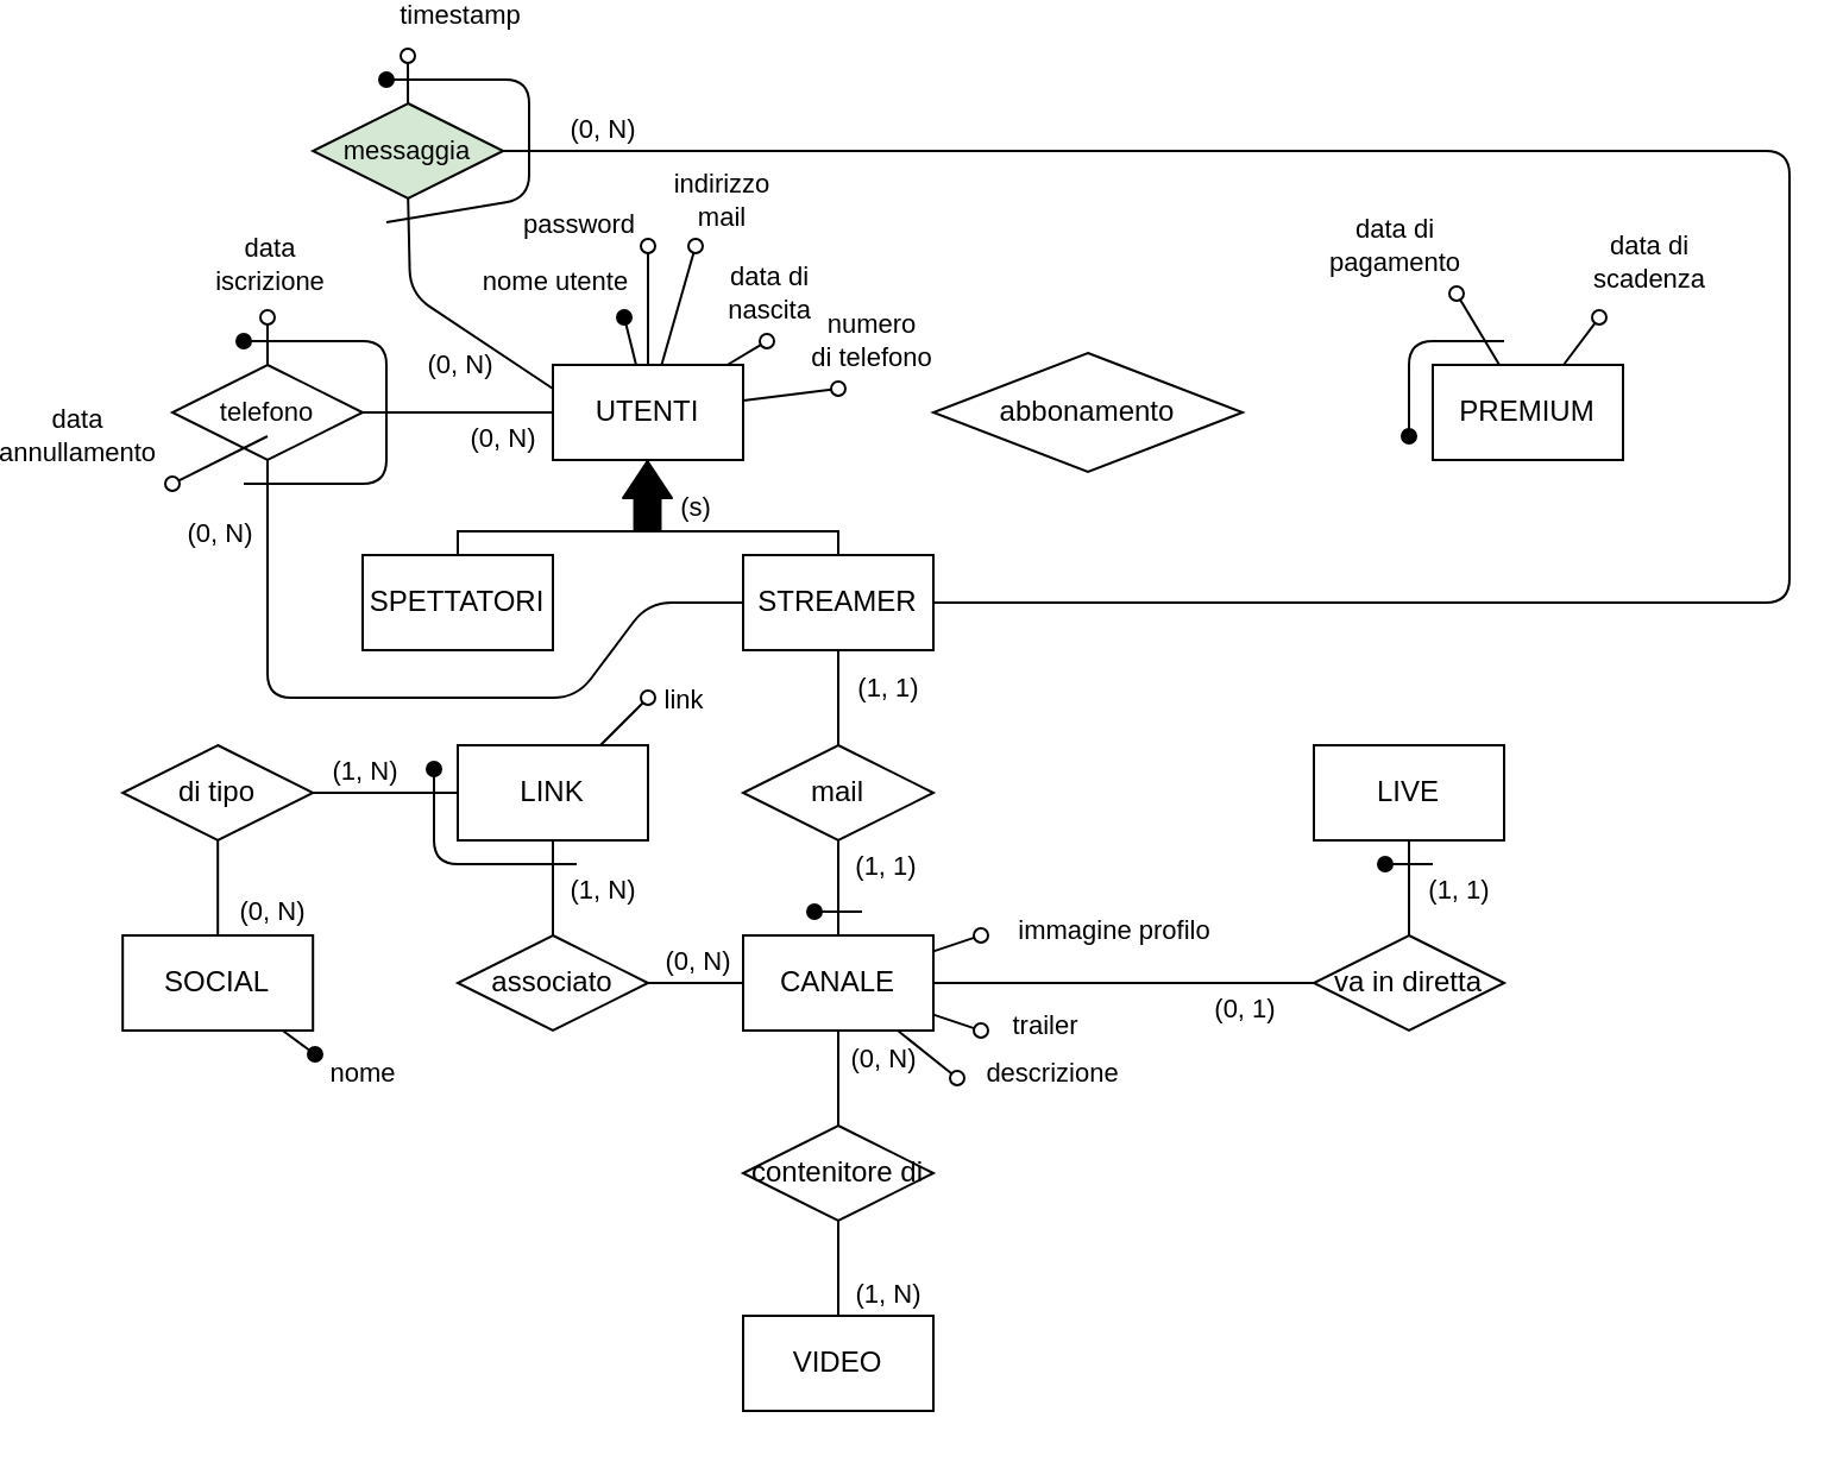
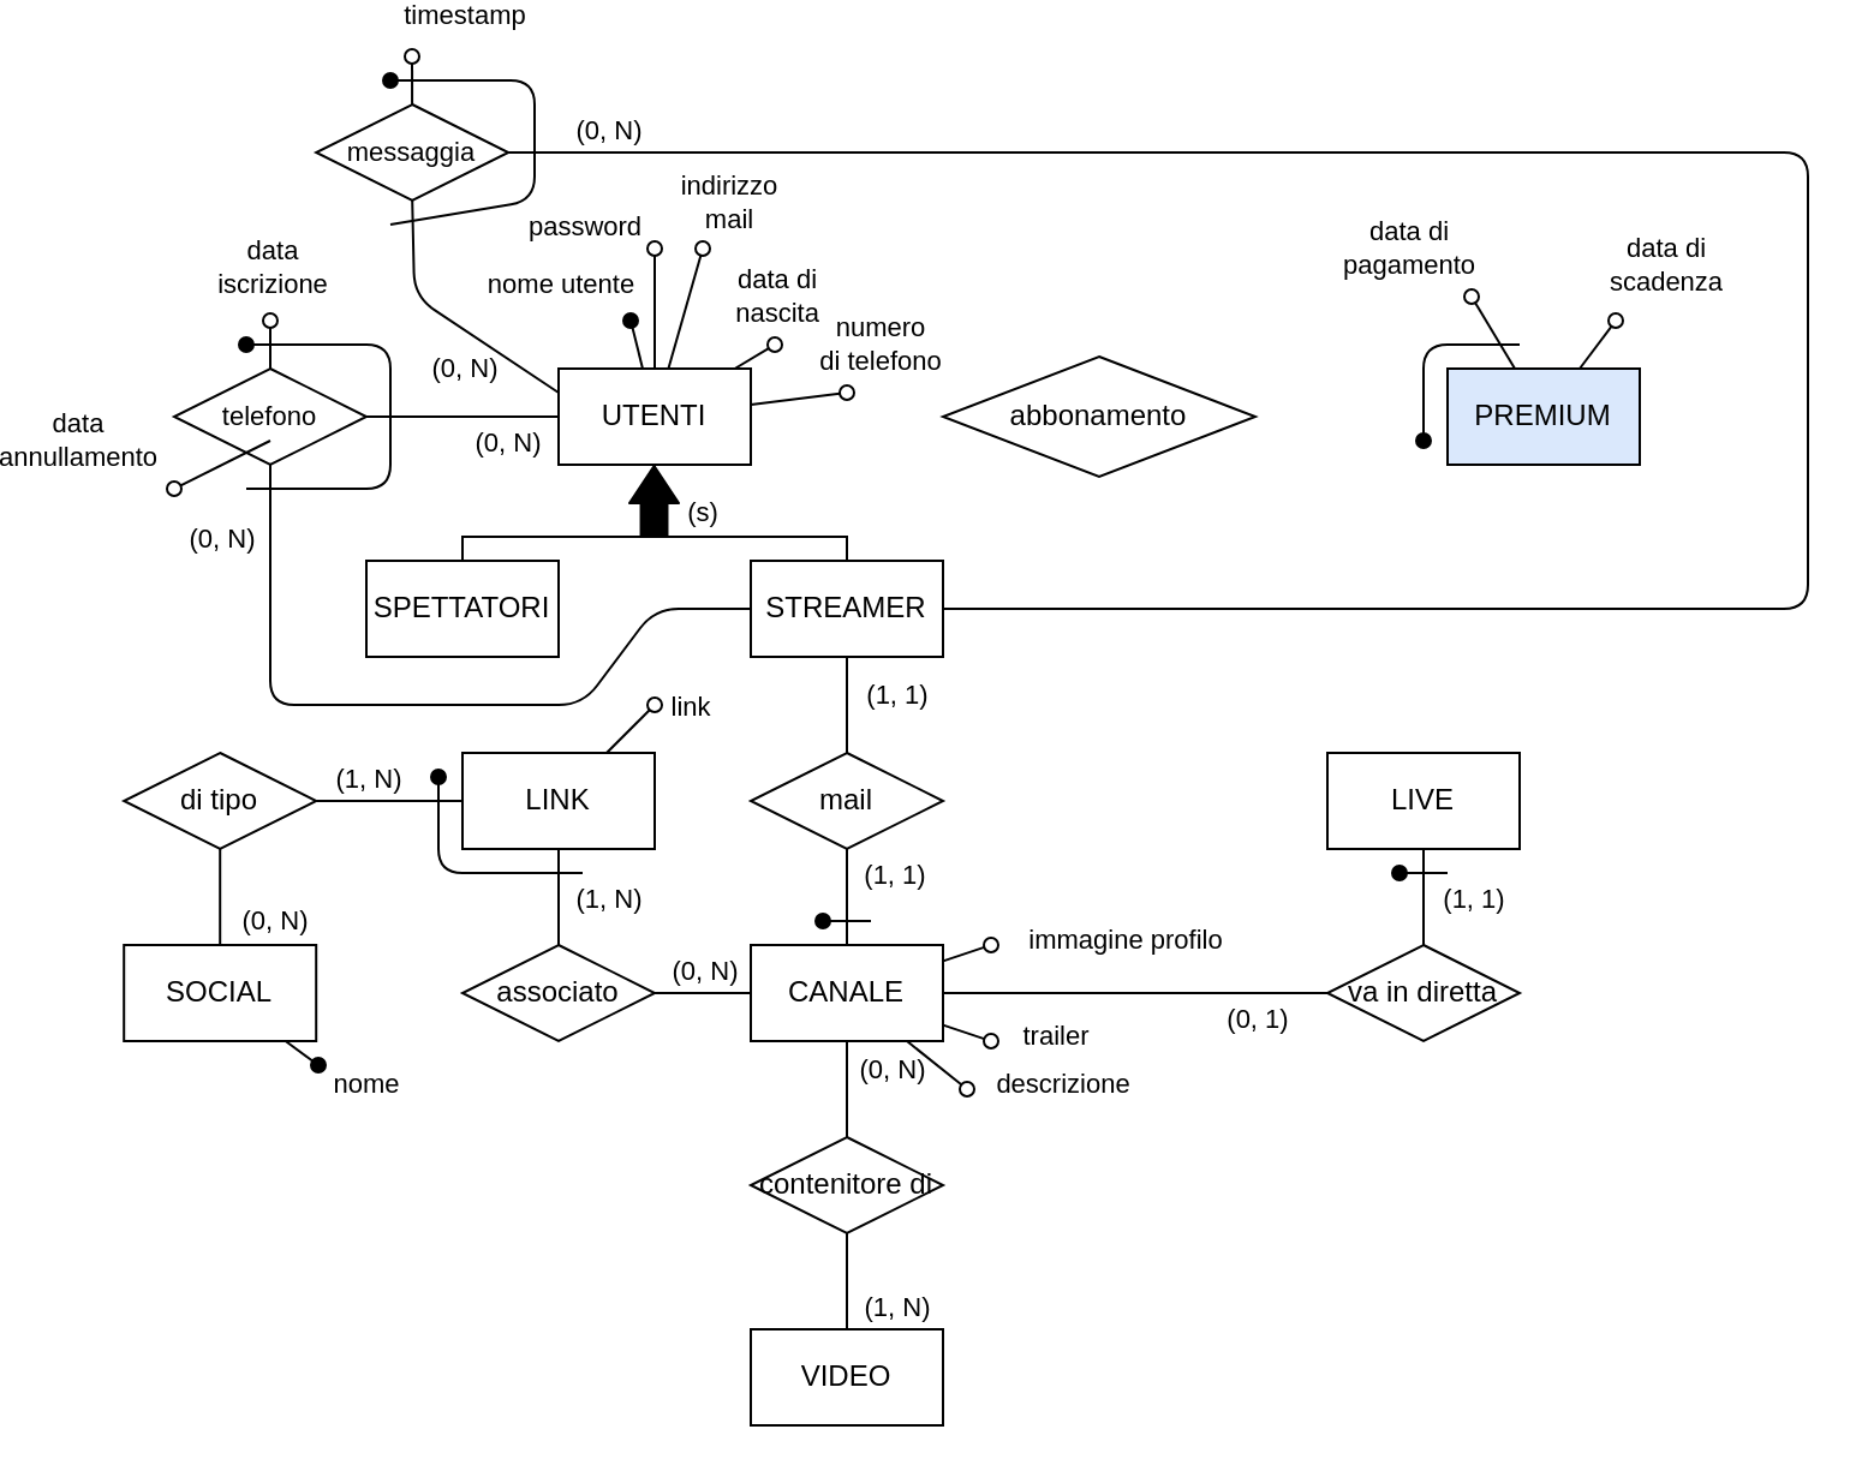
- <mxCell id="79" value="messaggia" style="rhombus;whiteSpace=wrap;html=1;fontFamily=Helvetica;fontSize=11;fontColor=default;fillColor=#d5e8d4;" vertex="1" parent="1"><mxGeometry x="100.1" y="40" width="80" height="40" as="geometry" /></mxCell>
+ <mxCell id="79" value="messaggia" style="rhombus;whiteSpace=wrap;html=1;fontFamily=Helvetica;fontSize=11;fontColor=default;" vertex="1" parent="1"><mxGeometry x="100.1" y="40" width="80" height="40" as="geometry" /></mxCell>
- <mxCell id="23" value="PREMIUM" style="rounded=0;whiteSpace=wrap;html=1;" vertex="1" parent="1"><mxGeometry x="571" y="150" width="80" height="40" as="geometry" /></mxCell>
+ <mxCell id="23" value="PREMIUM" style="rounded=0;whiteSpace=wrap;html=1;fillColor=#dae8fc;" vertex="1" parent="1"><mxGeometry x="571" y="150" width="80" height="40" as="geometry" /></mxCell>
